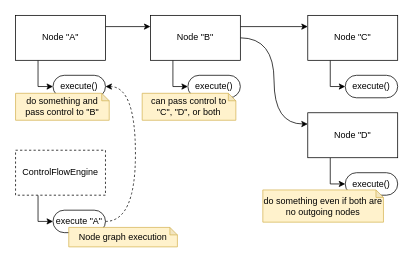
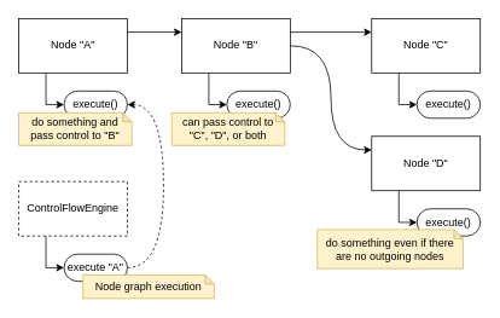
- <mxCell id="24" value="do something even if both are no outgoing nodes" style="shape=note;whiteSpace=wrap;html=1;backgroundOutline=1;darkOpacity=0.05;size=10;fillColor=#fff2cc;strokeColor=#d6b656;" vertex="1" parent="1"><mxGeometry x="350" y="253" width="161" height="43" as="geometry" /></mxCell>
+ <mxCell id="24" value="do something even if there are no outgoing nodes" style="shape=note;whiteSpace=wrap;html=1;backgroundOutline=1;darkOpacity=0.05;size=10;fillColor=#fff2cc;strokeColor=#d6b656;" vertex="1" parent="1"><mxGeometry x="350" y="253" width="161" height="43" as="geometry" /></mxCell>
